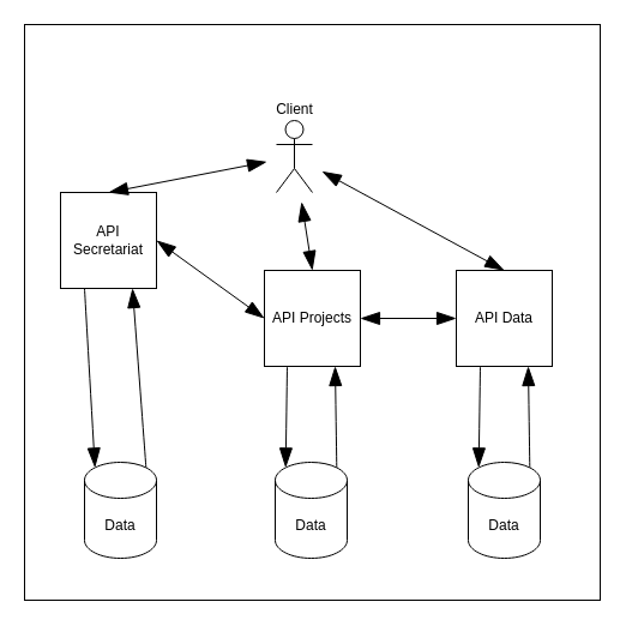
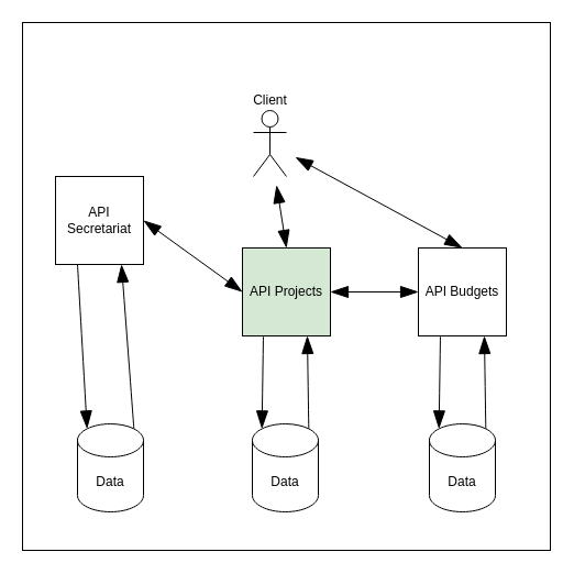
- <mxCell id="14" value="" style="endArrow=blockThin;startArrow=blockThin;html=1;startSize=14;endSize=14;sourcePerimeterSpacing=8;targetPerimeterSpacing=8;startFill=1;endFill=1;exitX=0.5;exitY=0;exitDx=0;exitDy=0;" edge="1" parent="1" source="7" target="11"><mxGeometry width="50" height="50" relative="1" as="geometry"><mxPoint x="120" y="135" as="sourcePoint" /><mxPoint x="200" y="135" as="targetPoint" /></mxGeometry></mxCell>
- <mxCell id="10" value="API Projects" style="whiteSpace=wrap;html=1;aspect=fixed;hachureGap=4;pointerEvents=0;" vertex="1" parent="1"><mxGeometry x="220" y="225" width="80" height="80" as="geometry" /></mxCell>
+ <mxCell id="10" value="API Projects" style="whiteSpace=wrap;html=1;aspect=fixed;hachureGap=4;pointerEvents=0;fillColor=#d5e8d4;" vertex="1" parent="1"><mxGeometry x="220" y="225" width="80" height="80" as="geometry" /></mxCell>
- <mxCell id="3" value="API Data" style="whiteSpace=wrap;html=1;aspect=fixed;hachureGap=4;pointerEvents=0;" vertex="1" parent="1"><mxGeometry x="380" y="225" width="80" height="80" as="geometry" /></mxCell>
+ <mxCell id="3" value="API Budgets" style="whiteSpace=wrap;html=1;aspect=fixed;hachureGap=4;pointerEvents=0;" vertex="1" parent="1"><mxGeometry x="380" y="225" width="80" height="80" as="geometry" /></mxCell>
